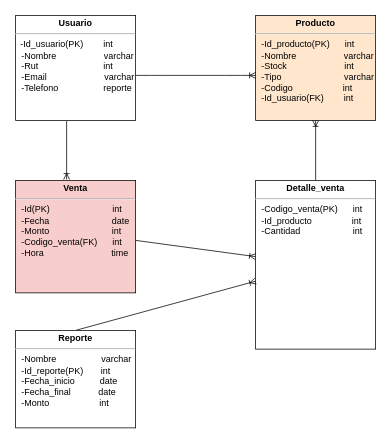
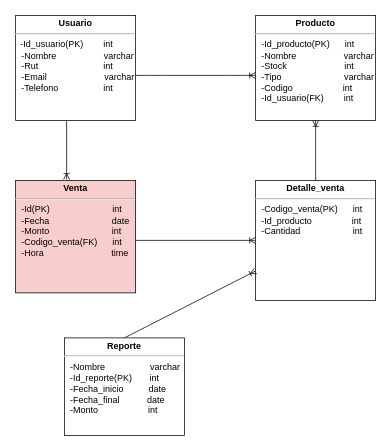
- <mxCell id="2" value="&lt;p style=&quot;margin: 4px 0px 0px ; text-align: center&quot;&gt;&lt;b&gt;Usuario&lt;/b&gt;&lt;/p&gt;&lt;hr&gt;&amp;nbsp; -Id_usuario(PK)&amp;nbsp; &amp;nbsp; &amp;nbsp; &amp;nbsp; int&lt;br&gt;&lt;p style=&quot;margin: 0px ; margin-left: 8px&quot;&gt;-Nombre&amp;nbsp; &amp;nbsp; &amp;nbsp; &amp;nbsp; &amp;nbsp; &amp;nbsp; &amp;nbsp; &amp;nbsp; &amp;nbsp; &amp;nbsp;varchar&lt;/p&gt;&lt;p style=&quot;margin: 0px ; margin-left: 8px&quot;&gt;-Rut&amp;nbsp; &amp;nbsp; &amp;nbsp; &amp;nbsp; &amp;nbsp; &amp;nbsp; &amp;nbsp; &amp;nbsp; &amp;nbsp; &amp;nbsp; &amp;nbsp; &amp;nbsp; &amp;nbsp; int&lt;/p&gt;&lt;p style=&quot;margin: 0px ; margin-left: 8px&quot;&gt;-Email&amp;nbsp; &amp;nbsp; &amp;nbsp; &amp;nbsp; &amp;nbsp; &amp;nbsp; &amp;nbsp; &amp;nbsp; &amp;nbsp; &amp;nbsp; &amp;nbsp; &amp;nbsp;varchar&lt;/p&gt;&lt;p style=&quot;margin: 0px ; margin-left: 8px&quot;&gt;-Telefono&amp;nbsp; &amp;nbsp; &amp;nbsp; &amp;nbsp; &amp;nbsp; &amp;nbsp; &amp;nbsp; &amp;nbsp; &amp;nbsp; reporte&lt;/p&gt;&lt;p style=&quot;margin: 0px ; margin-left: 8px&quot;&gt;&lt;br&gt;&lt;/p&gt;" style="verticalAlign=top;align=left;overflow=fill;fontSize=12;fontFamily=Helvetica;html=1;" parent="1" vertex="1"><mxGeometry x="20" y="20" width="160" height="140" as="geometry" /></mxCell>
+ <mxCell id="2" value="&lt;p style=&quot;margin: 4px 0px 0px ; text-align: center&quot;&gt;&lt;b&gt;Usuario&lt;/b&gt;&lt;/p&gt;&lt;hr&gt;&amp;nbsp; -Id_usuario(PK)&amp;nbsp; &amp;nbsp; &amp;nbsp; &amp;nbsp; int&lt;br&gt;&lt;p style=&quot;margin: 0px ; margin-left: 8px&quot;&gt;-Nombre&amp;nbsp; &amp;nbsp; &amp;nbsp; &amp;nbsp; &amp;nbsp; &amp;nbsp; &amp;nbsp; &amp;nbsp; &amp;nbsp; &amp;nbsp;varchar&lt;/p&gt;&lt;p style=&quot;margin: 0px ; margin-left: 8px&quot;&gt;-Rut&amp;nbsp; &amp;nbsp; &amp;nbsp; &amp;nbsp; &amp;nbsp; &amp;nbsp; &amp;nbsp; &amp;nbsp; &amp;nbsp; &amp;nbsp; &amp;nbsp; &amp;nbsp; &amp;nbsp; int&lt;/p&gt;&lt;p style=&quot;margin: 0px ; margin-left: 8px&quot;&gt;-Email&amp;nbsp; &amp;nbsp; &amp;nbsp; &amp;nbsp; &amp;nbsp; &amp;nbsp; &amp;nbsp; &amp;nbsp; &amp;nbsp; &amp;nbsp; &amp;nbsp; &amp;nbsp;varchar&lt;/p&gt;&lt;p style=&quot;margin: 0px ; margin-left: 8px&quot;&gt;-Telefono&amp;nbsp; &amp;nbsp; &amp;nbsp; &amp;nbsp; &amp;nbsp; &amp;nbsp; &amp;nbsp; &amp;nbsp; &amp;nbsp; int&lt;/p&gt;&lt;p style=&quot;margin: 0px ; margin-left: 8px&quot;&gt;&lt;br&gt;&lt;/p&gt;" style="verticalAlign=top;align=left;overflow=fill;fontSize=12;fontFamily=Helvetica;html=1;" parent="1" vertex="1"><mxGeometry x="20" y="20" width="160" height="140" as="geometry" /></mxCell>
- <mxCell id="3" value="&lt;p style=&quot;margin: 4px 0px 0px ; text-align: center&quot;&gt;&lt;b&gt;Producto&lt;/b&gt;&lt;/p&gt;&lt;hr&gt;&lt;p style=&quot;margin: 0px ; margin-left: 8px&quot;&gt;-Id_producto(PK)&amp;nbsp; &amp;nbsp; &amp;nbsp; int&lt;/p&gt;&lt;p style=&quot;margin: 0px ; margin-left: 8px&quot;&gt;-Nombre&amp;nbsp; &amp;nbsp; &amp;nbsp; &amp;nbsp; &amp;nbsp; &amp;nbsp; &amp;nbsp; &amp;nbsp; &amp;nbsp; &amp;nbsp;varchar&lt;/p&gt;&lt;p style=&quot;margin: 0px ; margin-left: 8px&quot;&gt;-Stock&amp;nbsp; &amp;nbsp; &amp;nbsp; &amp;nbsp; &amp;nbsp; &amp;nbsp; &amp;nbsp; &amp;nbsp; &amp;nbsp; &amp;nbsp; &amp;nbsp; &amp;nbsp;int&lt;/p&gt;&lt;p style=&quot;margin: 0px ; margin-left: 8px&quot;&gt;-Tipo&amp;nbsp; &amp;nbsp; &amp;nbsp; &amp;nbsp; &amp;nbsp; &amp;nbsp; &amp;nbsp; &amp;nbsp; &amp;nbsp; &amp;nbsp; &amp;nbsp; &amp;nbsp; &amp;nbsp;varchar&lt;/p&gt;&lt;p style=&quot;margin: 0px ; margin-left: 8px&quot;&gt;-Codigo&amp;nbsp; &amp;nbsp; &amp;nbsp; &amp;nbsp; &amp;nbsp; &amp;nbsp; &amp;nbsp; &amp;nbsp; &amp;nbsp; &amp;nbsp; int&lt;/p&gt;&lt;p style=&quot;margin: 0px ; margin-left: 8px&quot;&gt;-Id_usuario(FK)&amp;nbsp; &amp;nbsp; &amp;nbsp; &amp;nbsp; int&lt;/p&gt;" style="verticalAlign=top;align=left;overflow=fill;fontSize=12;fontFamily=Helvetica;html=1;fillColor=#ffe6cc;" parent="1" vertex="1"><mxGeometry x="340" y="20" width="160" height="140" as="geometry" /></mxCell>
+ <mxCell id="3" value="&lt;p style=&quot;margin: 4px 0px 0px ; text-align: center&quot;&gt;&lt;b&gt;Producto&lt;/b&gt;&lt;/p&gt;&lt;hr&gt;&lt;p style=&quot;margin: 0px ; margin-left: 8px&quot;&gt;-Id_producto(PK)&amp;nbsp; &amp;nbsp; &amp;nbsp; int&lt;/p&gt;&lt;p style=&quot;margin: 0px ; margin-left: 8px&quot;&gt;-Nombre&amp;nbsp; &amp;nbsp; &amp;nbsp; &amp;nbsp; &amp;nbsp; &amp;nbsp; &amp;nbsp; &amp;nbsp; &amp;nbsp; &amp;nbsp;varchar&lt;/p&gt;&lt;p style=&quot;margin: 0px ; margin-left: 8px&quot;&gt;-Stock&amp;nbsp; &amp;nbsp; &amp;nbsp; &amp;nbsp; &amp;nbsp; &amp;nbsp; &amp;nbsp; &amp;nbsp; &amp;nbsp; &amp;nbsp; &amp;nbsp; &amp;nbsp;int&lt;/p&gt;&lt;p style=&quot;margin: 0px ; margin-left: 8px&quot;&gt;-Tipo&amp;nbsp; &amp;nbsp; &amp;nbsp; &amp;nbsp; &amp;nbsp; &amp;nbsp; &amp;nbsp; &amp;nbsp; &amp;nbsp; &amp;nbsp; &amp;nbsp; &amp;nbsp; &amp;nbsp;varchar&lt;/p&gt;&lt;p style=&quot;margin: 0px ; margin-left: 8px&quot;&gt;-Codigo&amp;nbsp; &amp;nbsp; &amp;nbsp; &amp;nbsp; &amp;nbsp; &amp;nbsp; &amp;nbsp; &amp;nbsp; &amp;nbsp; &amp;nbsp; int&lt;/p&gt;&lt;p style=&quot;margin: 0px ; margin-left: 8px&quot;&gt;-Id_usuario(FK)&amp;nbsp; &amp;nbsp; &amp;nbsp; &amp;nbsp; int&lt;/p&gt;" style="verticalAlign=top;align=left;overflow=fill;fontSize=12;fontFamily=Helvetica;html=1;" parent="1" vertex="1"><mxGeometry x="340" y="20" width="160" height="140" as="geometry" /></mxCell>
- <mxCell id="8" value="&lt;p style=&quot;margin: 4px 0px 0px ; text-align: center&quot;&gt;&lt;b&gt;Detalle_venta&lt;/b&gt;&lt;/p&gt;&lt;hr&gt;&lt;p style=&quot;margin: 0px ; margin-left: 8px&quot;&gt;-Codigo_venta(PK)&amp;nbsp; &amp;nbsp; &amp;nbsp; int&lt;/p&gt;&lt;p style=&quot;margin: 0px ; margin-left: 8px&quot;&gt;-Id_producto&amp;nbsp; &amp;nbsp; &amp;nbsp; &amp;nbsp; &amp;nbsp; &amp;nbsp; &amp;nbsp; &amp;nbsp; int&amp;nbsp;&lt;/p&gt;&lt;p style=&quot;margin: 0px ; margin-left: 8px&quot;&gt;-Cantidad&amp;nbsp; &amp;nbsp; &amp;nbsp; &amp;nbsp; &amp;nbsp; &amp;nbsp; &amp;nbsp; &amp;nbsp; &amp;nbsp; &amp;nbsp; &amp;nbsp;int&lt;/p&gt;" style="verticalAlign=top;align=left;overflow=fill;fontSize=12;fontFamily=Helvetica;html=1;" parent="1" vertex="1"><mxGeometry x="340" y="240" width="160" height="225" as="geometry" /></mxCell>
+ <mxCell id="8" value="&lt;p style=&quot;margin: 4px 0px 0px ; text-align: center&quot;&gt;&lt;b&gt;Detalle_venta&lt;/b&gt;&lt;/p&gt;&lt;hr&gt;&lt;p style=&quot;margin: 0px ; margin-left: 8px&quot;&gt;-Codigo_venta(PK)&amp;nbsp; &amp;nbsp; &amp;nbsp; int&lt;/p&gt;&lt;p style=&quot;margin: 0px ; margin-left: 8px&quot;&gt;-Id_producto&amp;nbsp; &amp;nbsp; &amp;nbsp; &amp;nbsp; &amp;nbsp; &amp;nbsp; &amp;nbsp; &amp;nbsp; int&amp;nbsp;&lt;/p&gt;&lt;p style=&quot;margin: 0px ; margin-left: 8px&quot;&gt;-Cantidad&amp;nbsp; &amp;nbsp; &amp;nbsp; &amp;nbsp; &amp;nbsp; &amp;nbsp; &amp;nbsp; &amp;nbsp; &amp;nbsp; &amp;nbsp; &amp;nbsp;int&lt;/p&gt;" style="verticalAlign=top;align=left;overflow=fill;fontSize=12;fontFamily=Helvetica;html=1;" parent="1" vertex="1"><mxGeometry x="340" y="240" width="160" height="160" as="geometry" /></mxCell>
- <mxCell id="11" value="&lt;p style=&quot;margin: 4px 0px 0px ; text-align: center&quot;&gt;&lt;b&gt;Reporte&lt;/b&gt;&lt;/p&gt;&lt;hr&gt;&lt;p style=&quot;margin: 0px ; margin-left: 8px&quot;&gt;-Nombre&amp;nbsp; &amp;nbsp; &amp;nbsp; &amp;nbsp; &amp;nbsp; &amp;nbsp; &amp;nbsp; &amp;nbsp; &amp;nbsp; varchar&lt;/p&gt;&lt;p style=&quot;margin: 0px ; margin-left: 8px&quot;&gt;-Id_reporte(PK)&amp;nbsp; &amp;nbsp; &amp;nbsp; &amp;nbsp;int&lt;/p&gt;&lt;p style=&quot;margin: 0px ; margin-left: 8px&quot;&gt;-Fecha_inicio&amp;nbsp; &amp;nbsp; &amp;nbsp; &amp;nbsp; &amp;nbsp; date&lt;/p&gt;&lt;p style=&quot;margin: 0px ; margin-left: 8px&quot;&gt;-Fecha_final&amp;nbsp; &amp;nbsp; &amp;nbsp; &amp;nbsp; &amp;nbsp; &amp;nbsp;date&lt;/p&gt;&lt;p style=&quot;margin: 0px ; margin-left: 8px&quot;&gt;-Monto&amp;nbsp; &amp;nbsp; &amp;nbsp; &amp;nbsp; &amp;nbsp; &amp;nbsp; &amp;nbsp; &amp;nbsp; &amp;nbsp; &amp;nbsp; int&lt;/p&gt;" style="verticalAlign=top;align=left;overflow=fill;fontSize=12;fontFamily=Helvetica;html=1;" parent="1" vertex="1"><mxGeometry x="20" y="440" width="160" height="130" as="geometry" /></mxCell>
+ <mxCell id="11" value="&lt;p style=&quot;margin: 4px 0px 0px ; text-align: center&quot;&gt;&lt;b&gt;Reporte&lt;/b&gt;&lt;/p&gt;&lt;hr&gt;&lt;p style=&quot;margin: 0px ; margin-left: 8px&quot;&gt;-Nombre&amp;nbsp; &amp;nbsp; &amp;nbsp; &amp;nbsp; &amp;nbsp; &amp;nbsp; &amp;nbsp; &amp;nbsp; &amp;nbsp; varchar&lt;/p&gt;&lt;p style=&quot;margin: 0px ; margin-left: 8px&quot;&gt;-Id_reporte(PK)&amp;nbsp; &amp;nbsp; &amp;nbsp; &amp;nbsp;int&lt;/p&gt;&lt;p style=&quot;margin: 0px ; margin-left: 8px&quot;&gt;-Fecha_inicio&amp;nbsp; &amp;nbsp; &amp;nbsp; &amp;nbsp; &amp;nbsp; date&lt;/p&gt;&lt;p style=&quot;margin: 0px ; margin-left: 8px&quot;&gt;-Fecha_final&amp;nbsp; &amp;nbsp; &amp;nbsp; &amp;nbsp; &amp;nbsp; &amp;nbsp;date&lt;/p&gt;&lt;p style=&quot;margin: 0px ; margin-left: 8px&quot;&gt;-Monto&amp;nbsp; &amp;nbsp; &amp;nbsp; &amp;nbsp; &amp;nbsp; &amp;nbsp; &amp;nbsp; &amp;nbsp; &amp;nbsp; &amp;nbsp; int&lt;/p&gt;" style="verticalAlign=top;align=left;overflow=fill;fontSize=12;fontFamily=Helvetica;html=1;" parent="1" vertex="1"><mxGeometry x="85" y="450" width="160" height="130" as="geometry" /></mxCell>
